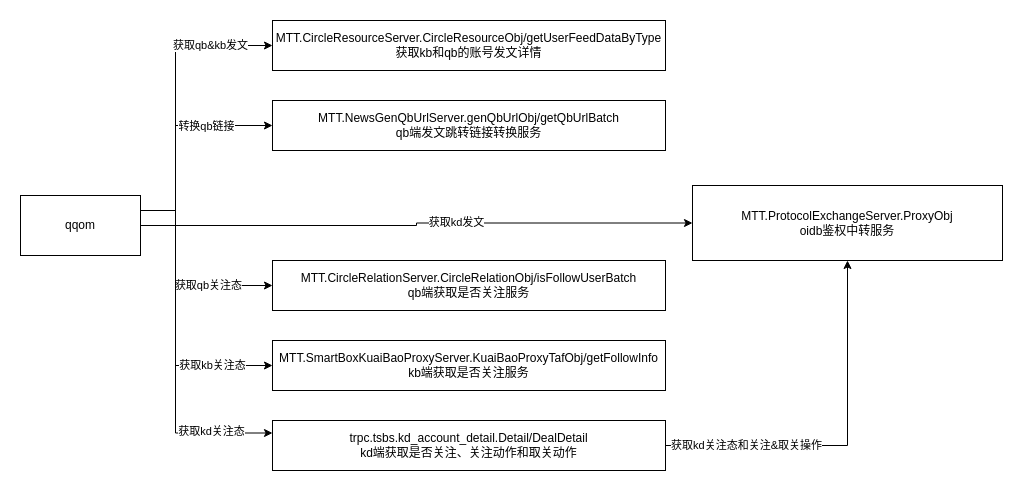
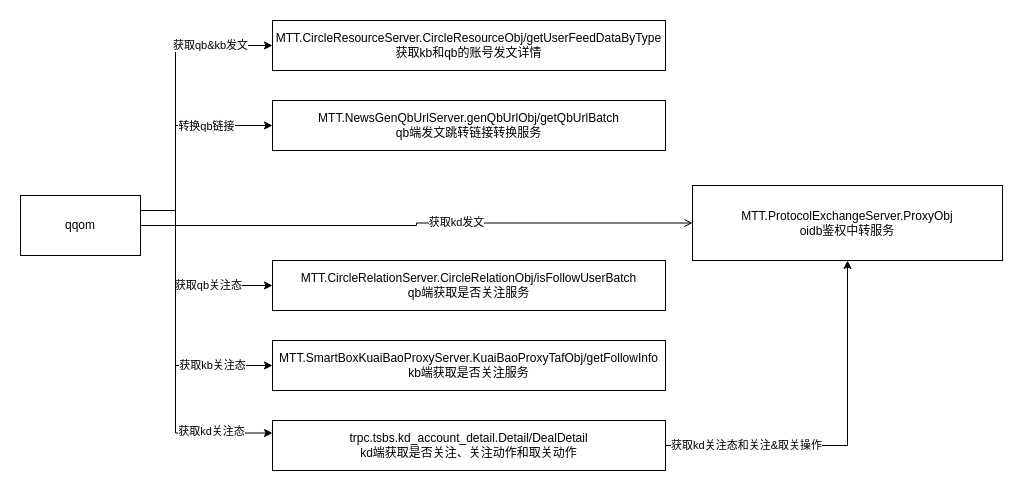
- <mxCell id="6" style="edgeStyle=orthogonalEdgeStyle;rounded=0;orthogonalLoop=1;jettySize=auto;html=1;exitX=1;exitY=0.5;exitDx=0;exitDy=0;entryX=0;entryY=0.5;entryDx=0;entryDy=0;" edge="1" parent="1" source="14" target="17"><mxGeometry relative="1" as="geometry" /></mxCell>
+ <mxCell id="6" style="edgeStyle=orthogonalEdgeStyle;rounded=0;orthogonalLoop=1;jettySize=auto;html=1;exitX=1;exitY=0.5;exitDx=0;exitDy=0;entryX=0;entryY=0.5;entryDx=0;entryDy=0;endArrow=open;" edge="1" parent="1" source="14" target="17"><mxGeometry relative="1" as="geometry" /></mxCell>
